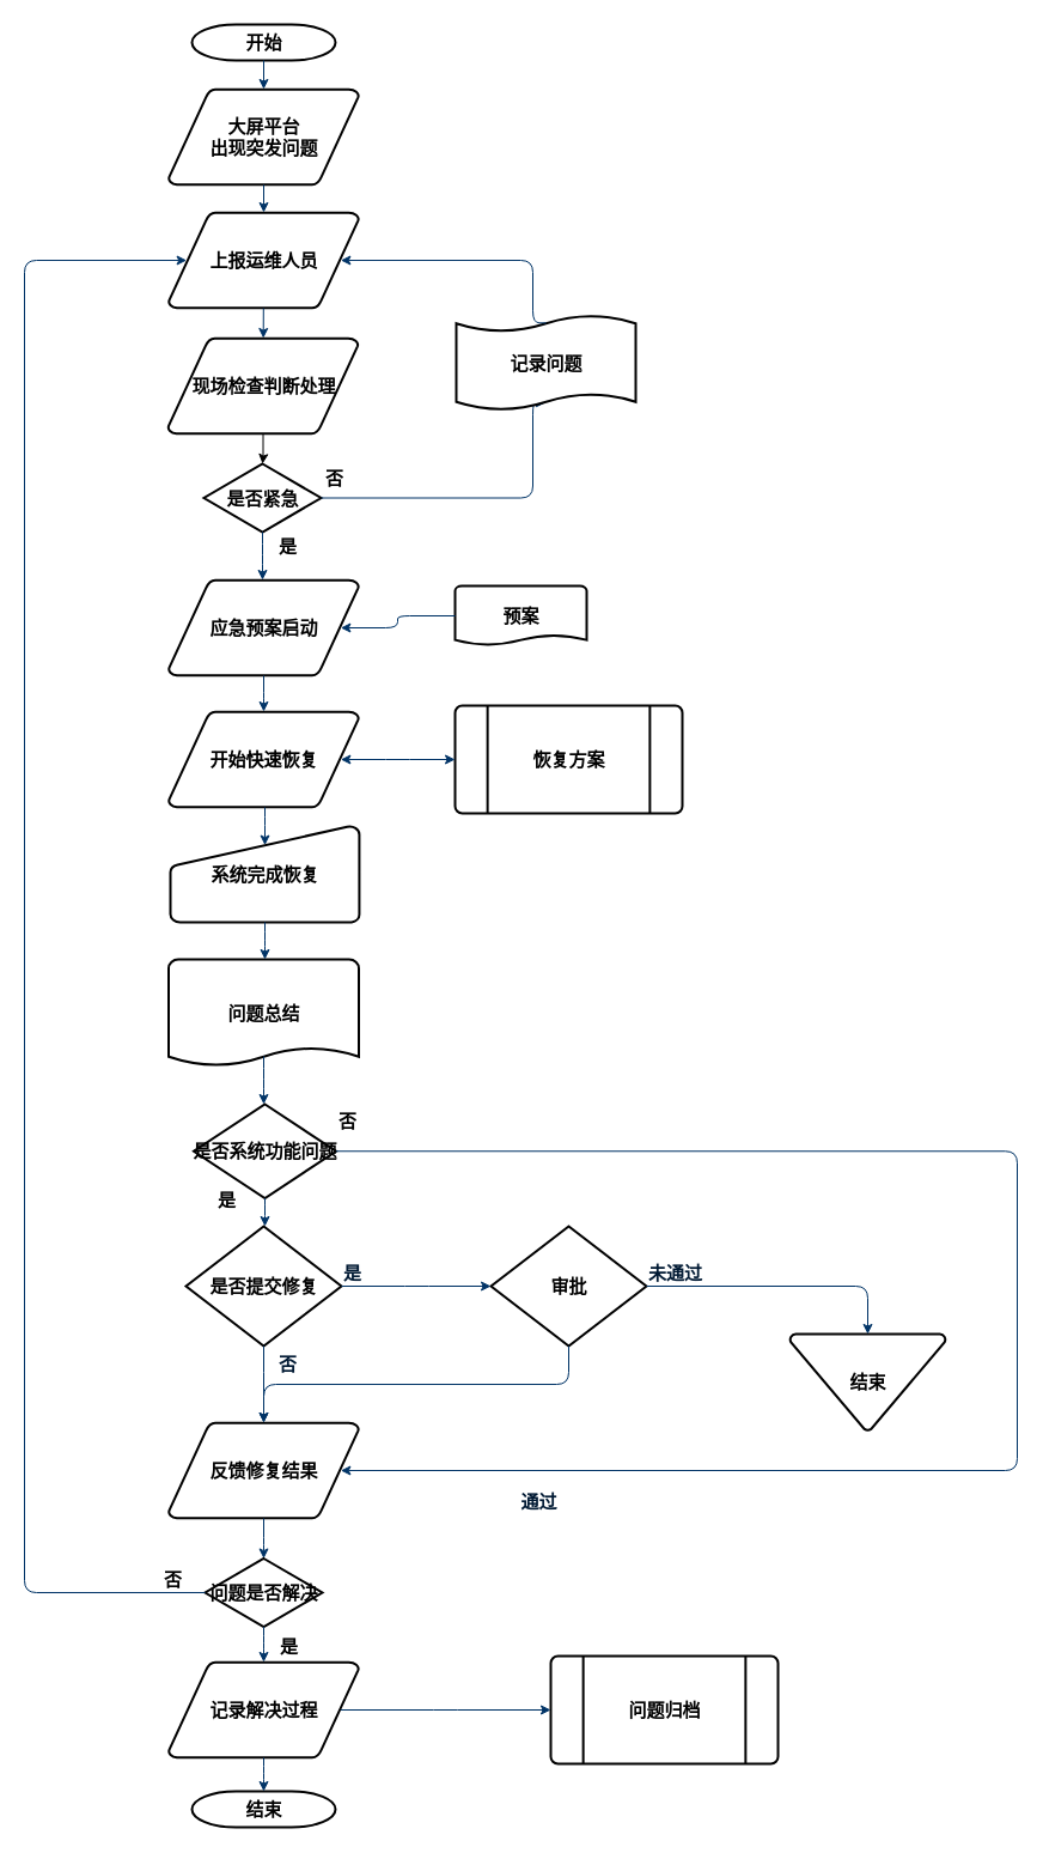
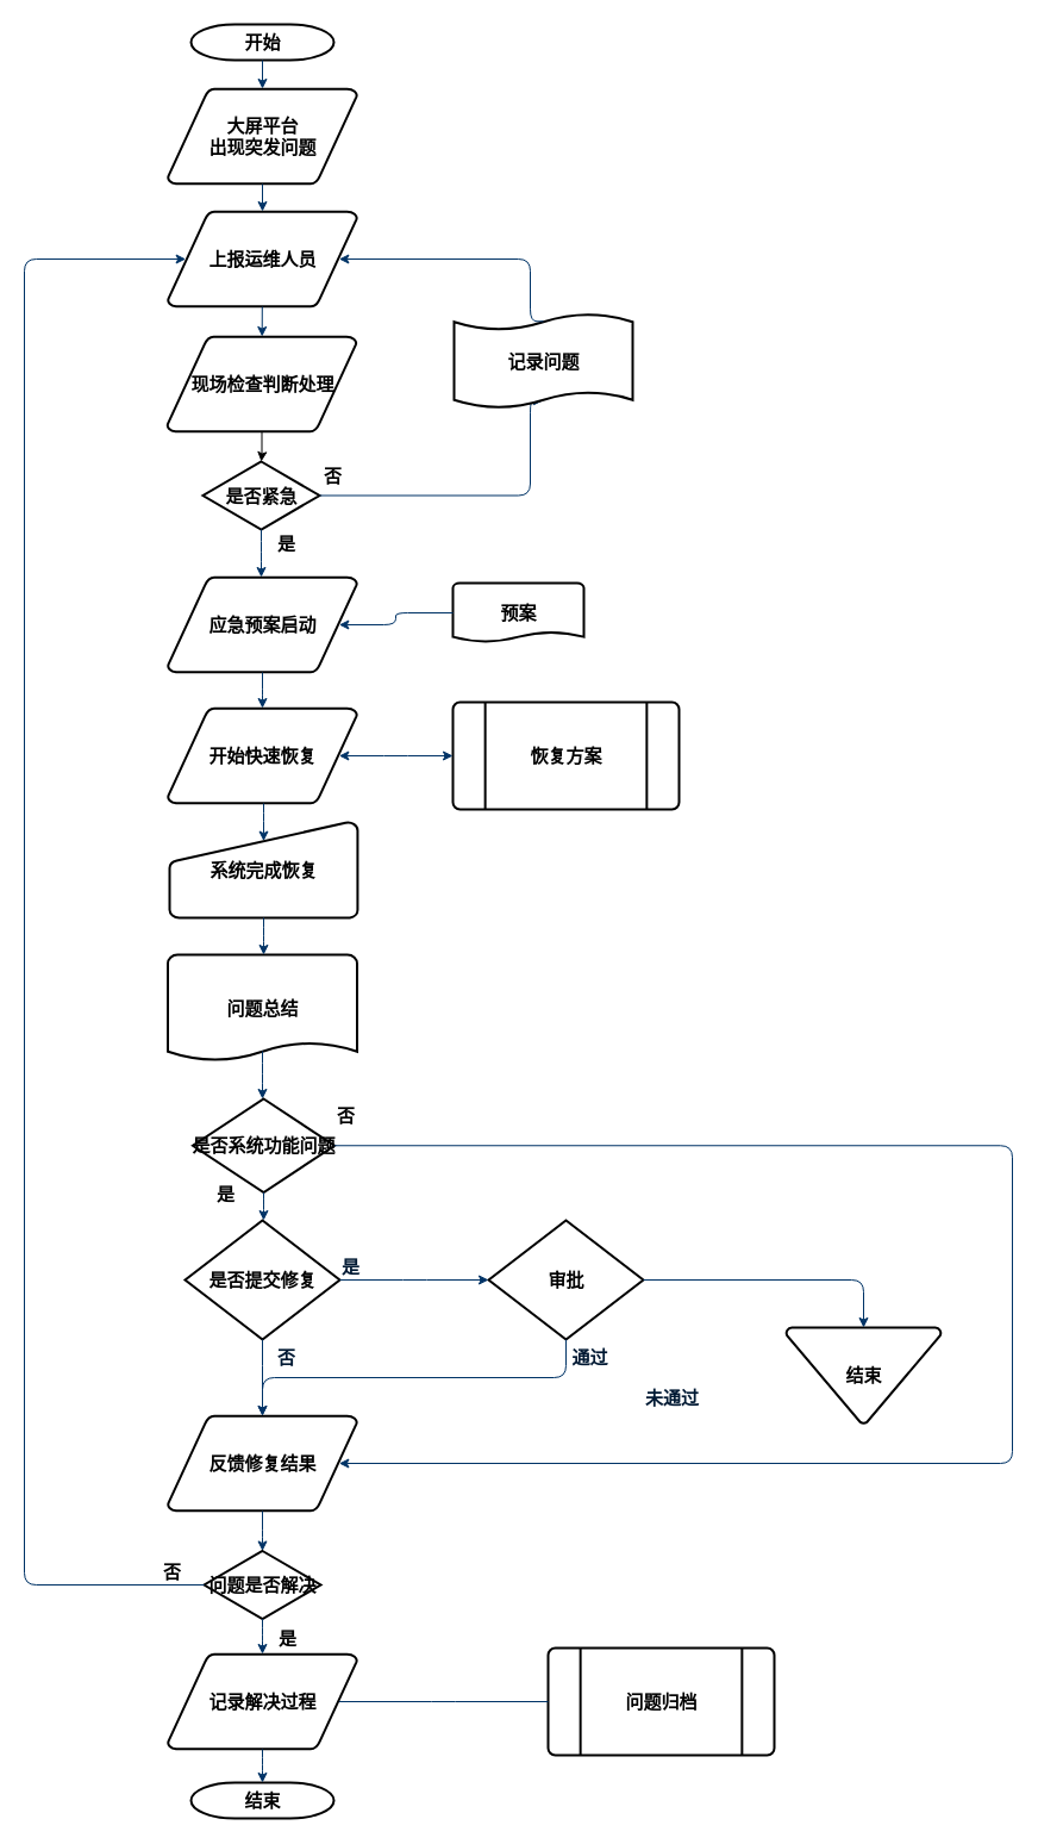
- <mxCell id="49" value="未通过" style="text;fontColor=#001933;fontStyle=1;html=1;strokeColor=none;gradientColor=none;fillColor=none;strokeWidth=2;fontSize=15;" parent="1" vertex="1"><mxGeometry x="540" y="1048" width="40" height="26" as="geometry" /></mxCell>
+ <mxCell id="49" value="未通过" style="text;fontColor=#001933;fontStyle=1;html=1;strokeColor=none;gradientColor=none;fillColor=none;strokeWidth=2;fontSize=15;" parent="1" vertex="1"><mxGeometry x="540" y="1158" width="40" height="26" as="geometry" /></mxCell>
- <mxCell id="48" value="通过" style="text;fontColor=#001933;fontStyle=1;html=1;strokeColor=none;gradientColor=none;fillColor=none;strokeWidth=2;align=center;fontSize=15;" parent="1" vertex="1"><mxGeometry x="430" y="1239" width="40" height="26" as="geometry" /></mxCell>
+ <mxCell id="48" value="通过" style="text;fontColor=#001933;fontStyle=1;html=1;strokeColor=none;gradientColor=none;fillColor=none;strokeWidth=2;align=center;fontSize=15;" parent="1" vertex="1"><mxGeometry x="475" y="1124" width="40" height="26" as="geometry" /></mxCell>
- <mxCell id="43" value="" style="edgeStyle=elbowEdgeStyle;elbow=vertical;exitX=0.905;exitY=0.5;exitPerimeter=0;entryX=0;entryY=0.5;entryPerimeter=0;fontStyle=1;strokeColor=#003366;strokeWidth=1;html=1;fontSize=15;" parent="1" source="37" target="38" edge="1"><mxGeometry y="-286" width="100" height="100" as="geometry"><mxPoint y="-242" as="sourcePoint" x="-100" /><mxPoint x="0" y="-342" as="targetPoint" /></mxGeometry></mxCell>
+ <mxCell id="43" value="" style="edgeStyle=elbowEdgeStyle;elbow=vertical;exitX=0.905;exitY=0.5;exitPerimeter=0;entryX=0;entryY=0.5;entryPerimeter=0;fontStyle=1;strokeColor=#003366;strokeWidth=1;html=1;fontSize=15;endArrow=none;" parent="1" source="37" target="38" edge="1"><mxGeometry y="-286" width="100" height="100" as="geometry"><mxPoint y="-242" as="sourcePoint" x="-100" /><mxPoint x="0" y="-342" as="targetPoint" /></mxGeometry></mxCell>
